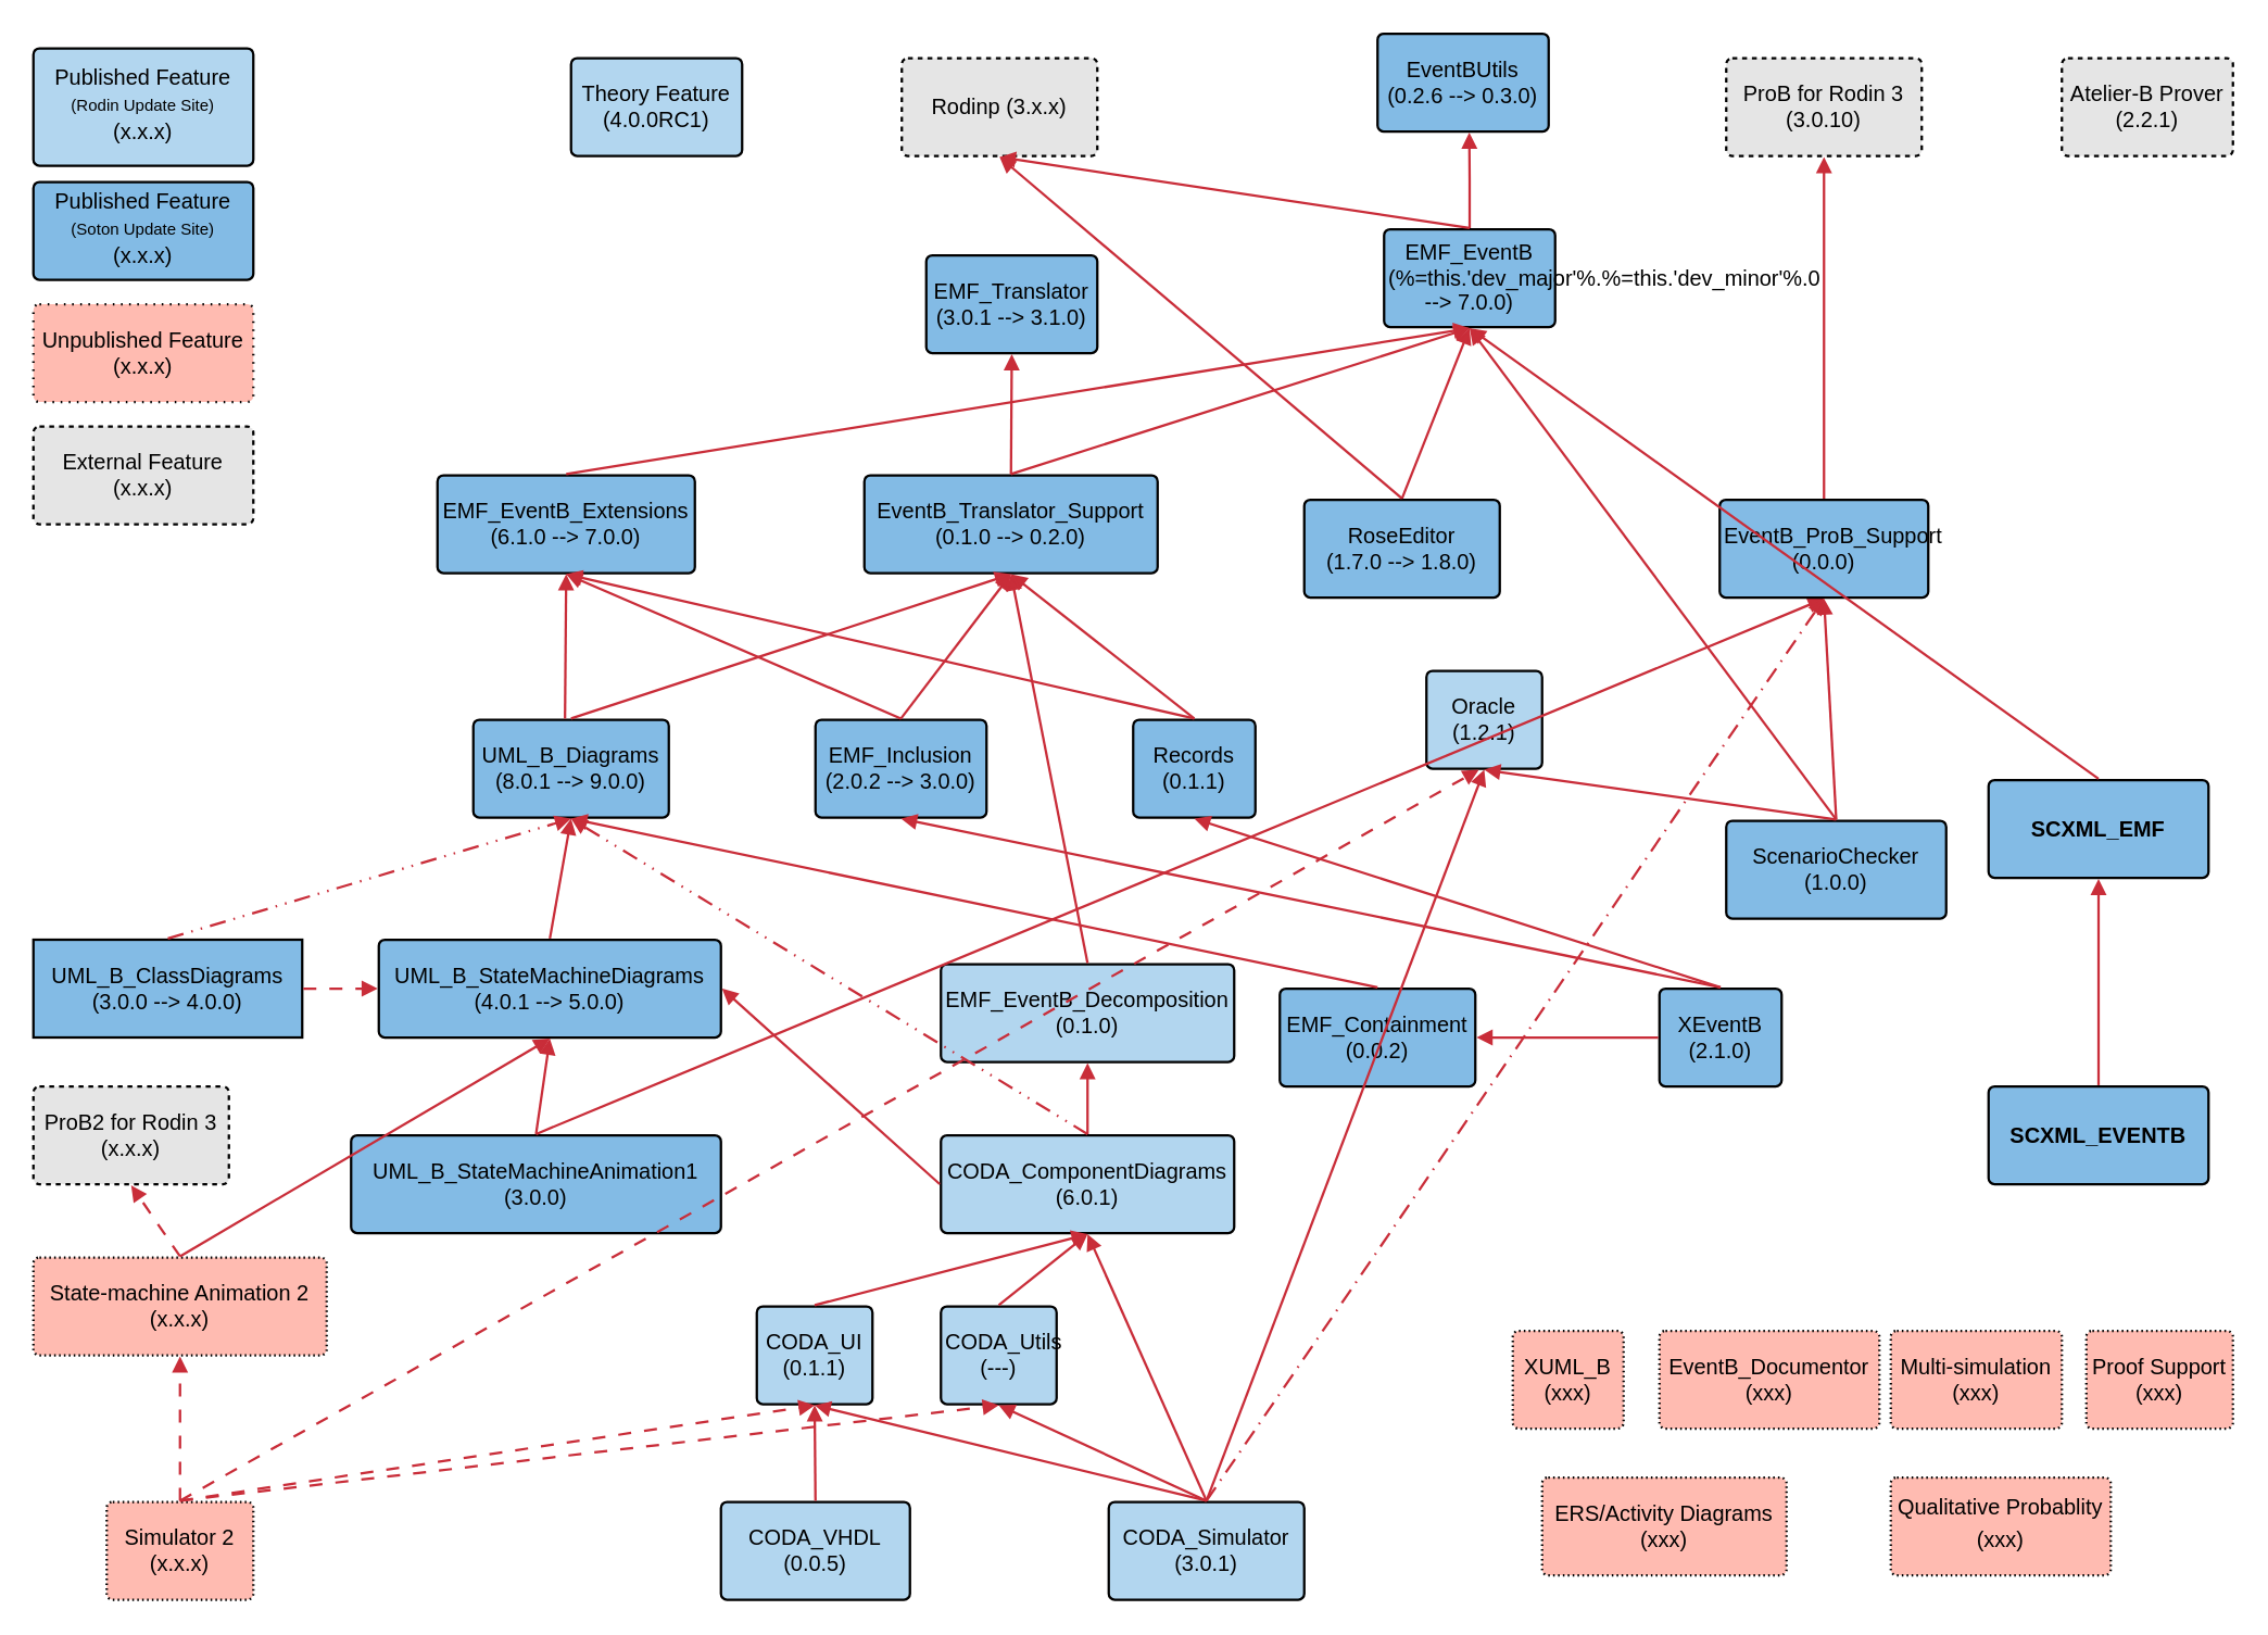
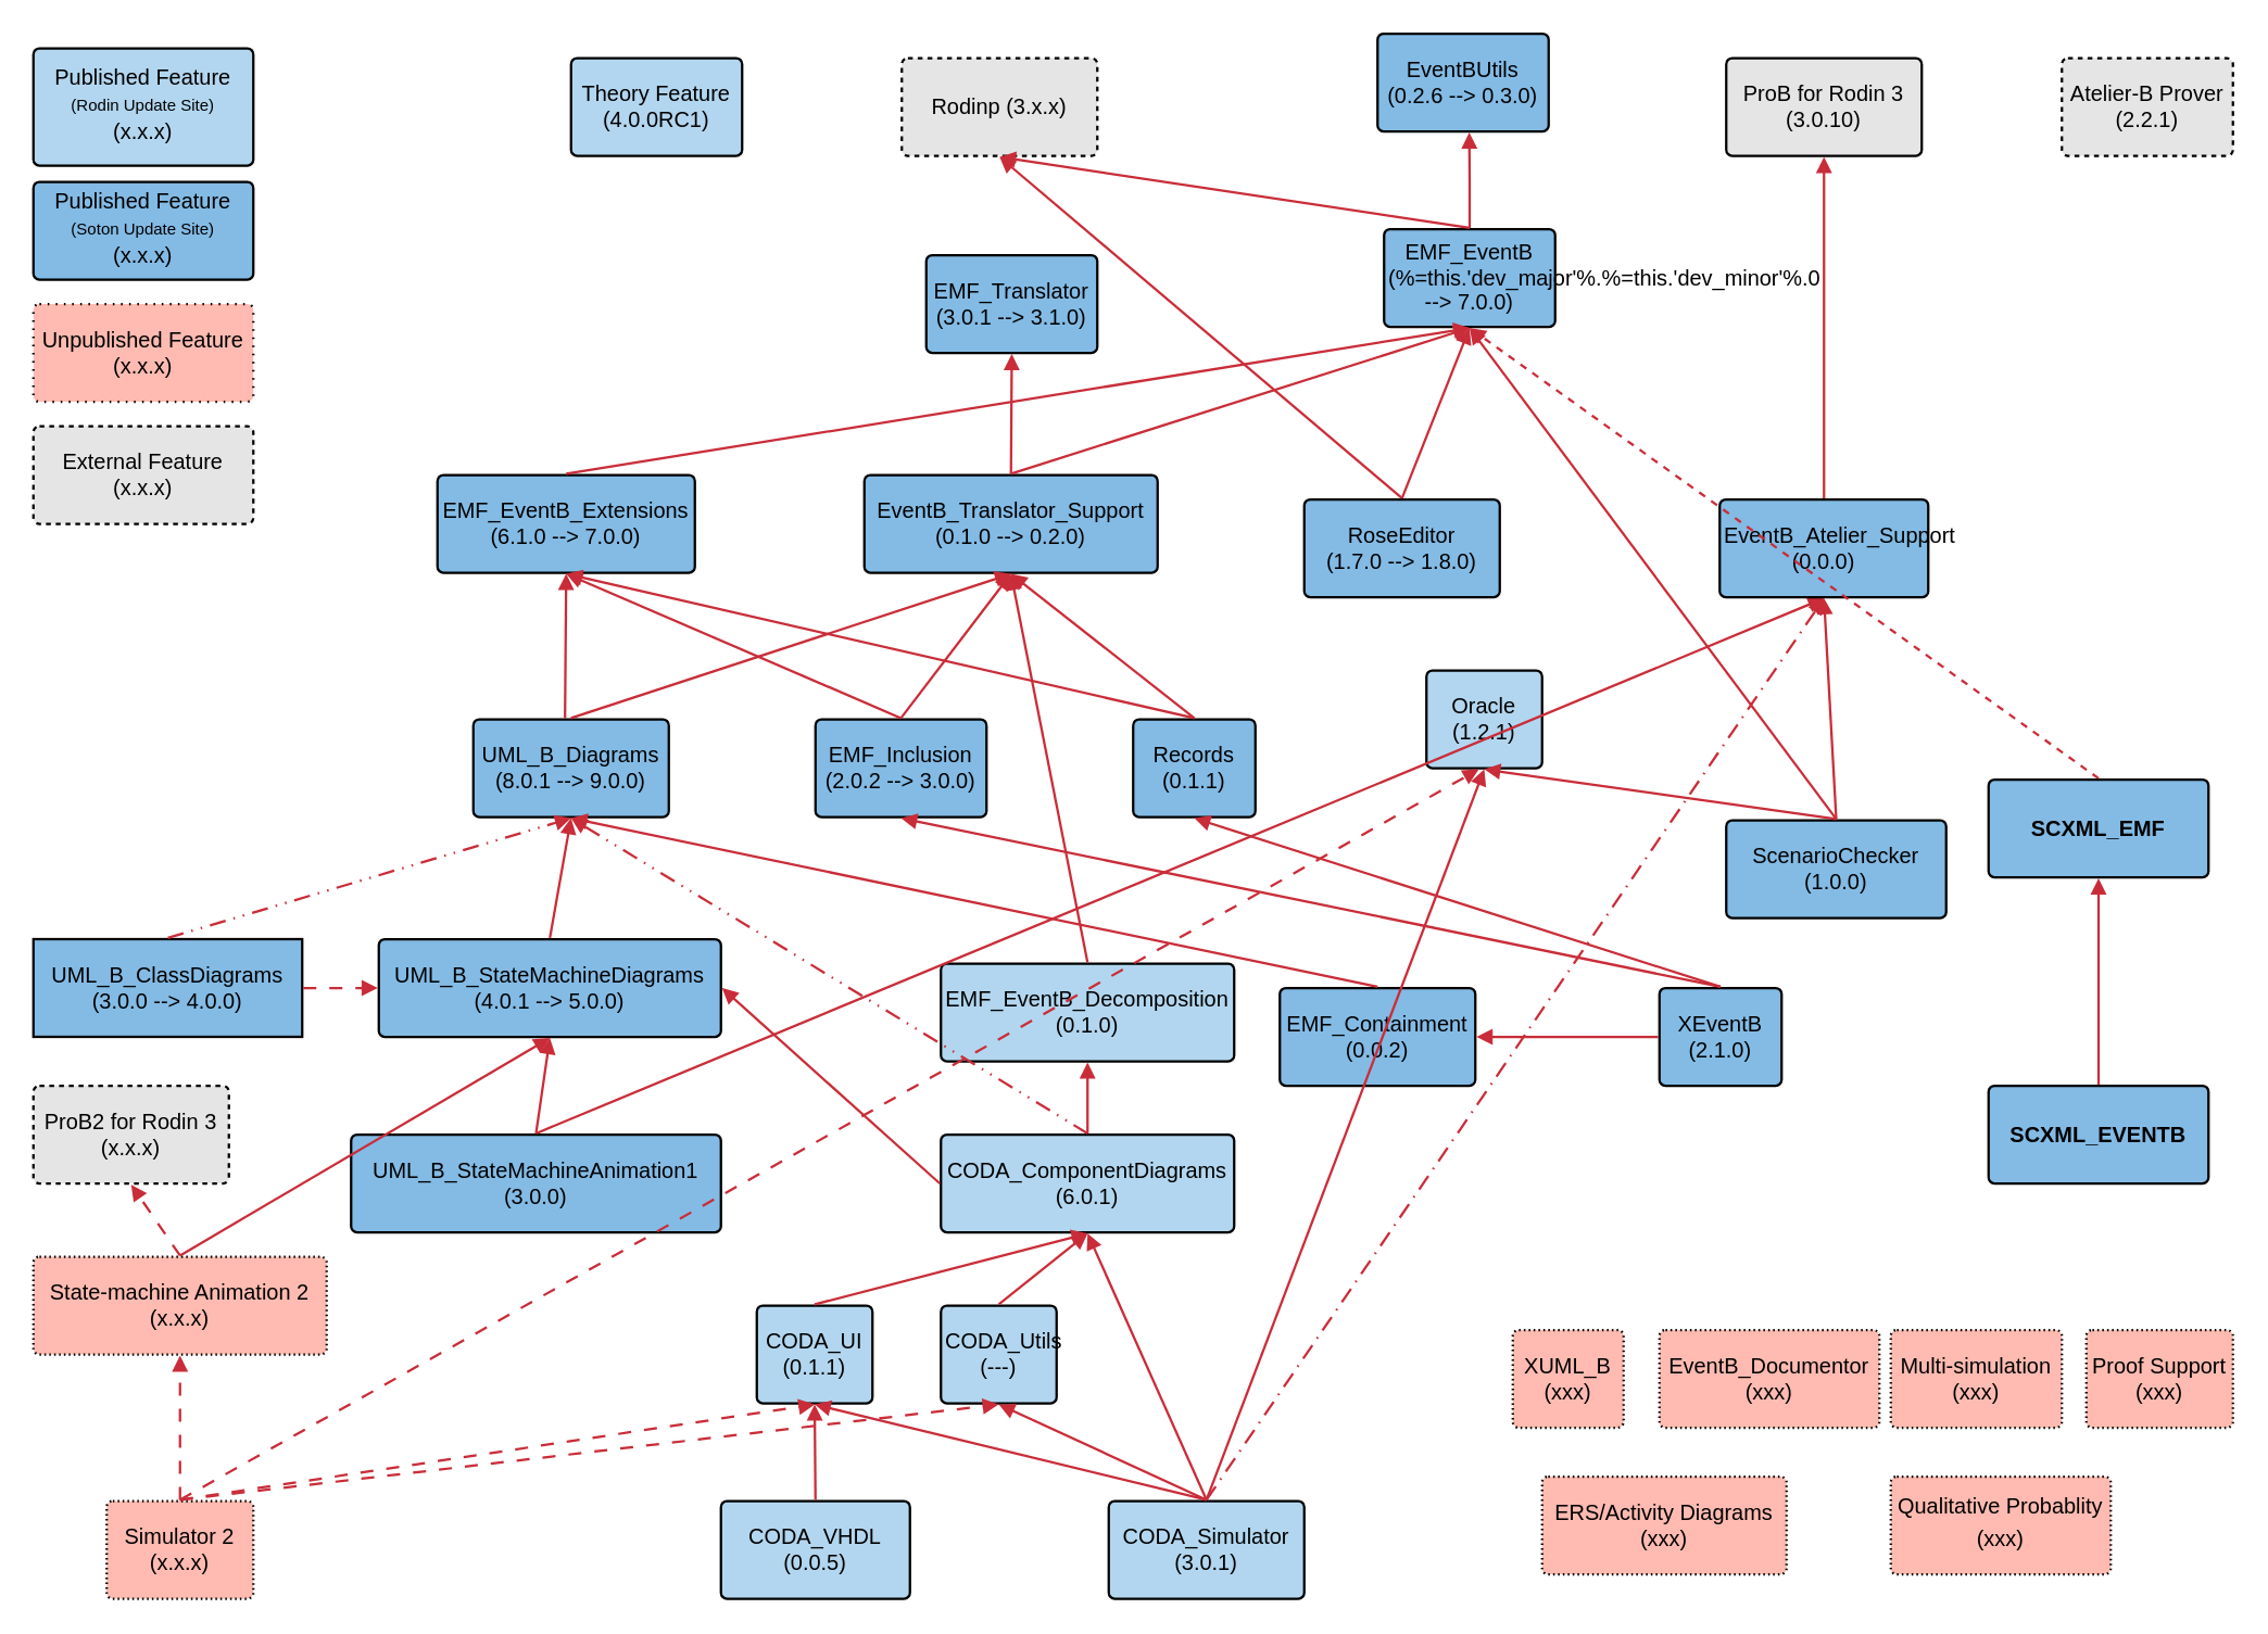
- <mxCell id="13" value="ProB for Rodin 3 (3.0.10)" style="html=1;overflow=block;blockSpacing=1;whiteSpace=wrap;fontSize=13.3;fontColor=default;spacing=3.8;strokeOpacity=100;fillOpacity=100;rounded=1;absoluteArcSize=1;arcSize=7.5;fillColor=#e5e5e5;dashed=1;fixDash=1;strokeWidth=1.5;" vertex="1" parent="1"><mxGeometry x="1059" y="35" width="120" height="60" as="geometry" /></mxCell>
+ <mxCell id="13" value="ProB for Rodin 3 (3.0.10)" style="html=1;overflow=block;blockSpacing=1;whiteSpace=wrap;fontSize=13.3;fontColor=default;spacing=3.8;strokeOpacity=100;fillOpacity=100;rounded=1;absoluteArcSize=1;arcSize=7.5;fillColor=#e5e5e5;dashed=0;fixDash=1;strokeWidth=1.5;" vertex="1" parent="1"><mxGeometry x="1059" y="35" width="120" height="60" as="geometry" /></mxCell>
- <mxCell id="68" value="EventB_ProB_Support (0.0.0)" style="html=1;overflow=block;blockSpacing=1;whiteSpace=wrap;fontSize=13.3;fontColor=default;spacing=3.8;strokeOpacity=100;fillOpacity=100;rounded=1;absoluteArcSize=1;arcSize=7.5;fillColor=#83bbe5;strokeWidth=1.5;" vertex="1" parent="1"><mxGeometry x="1055" y="306" width="128" height="60" as="geometry" /></mxCell>
+ <mxCell id="68" value="EventB_Atelier_Support (0.0.0)" style="html=1;overflow=block;blockSpacing=1;whiteSpace=wrap;fontSize=13.3;fontColor=default;spacing=3.8;strokeOpacity=100;fillOpacity=100;rounded=1;absoluteArcSize=1;arcSize=7.5;fillColor=#83bbe5;strokeWidth=1.5;" vertex="1" parent="1"><mxGeometry x="1055" y="306" width="128" height="60" as="geometry" /></mxCell>
- <mxCell id="88" value="" style="html=1;jettySize=18;whiteSpace=wrap;fontSize=13;strokeColor=#c92d39;strokeOpacity=100;strokeWidth=1.5;rounded=0;startArrow=none;endArrow=block;endFill=1;exitX=0.5;exitY=-0.012;exitPerimeter=0;entryX=0.5;entryY=1.012;entryPerimeter=0;" edge="1" parent="1" source="86" target="3"><mxGeometry width="100" height="100" relative="1" as="geometry"><Array as="points" /></mxGeometry></mxCell>
+ <mxCell id="88" value="" style="html=1;jettySize=18;whiteSpace=wrap;fontSize=13;strokeColor=#c92d39;strokeOpacity=100;strokeWidth=1.5;rounded=0;startArrow=none;endArrow=block;endFill=1;exitX=0.5;exitY=-0.012;exitPerimeter=0;entryX=0.5;entryY=1.012;entryPerimeter=0;dashed=1;" edge="1" parent="1" source="86" target="3"><mxGeometry width="100" height="100" relative="1" as="geometry"><Array as="points" /></mxGeometry></mxCell>
